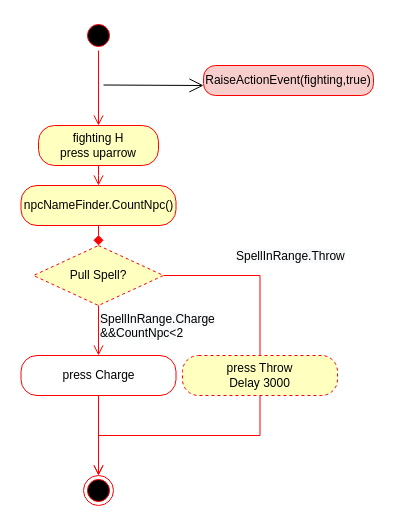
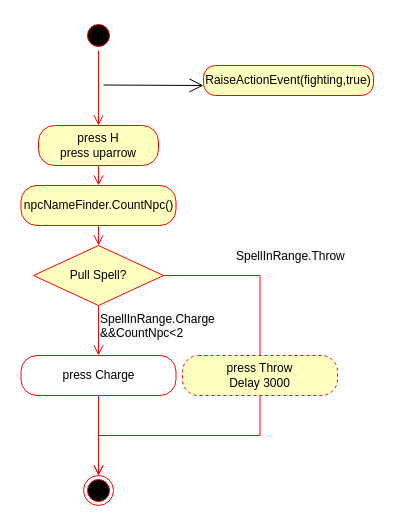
- <mxCell id="5" value="&lt;span style=&quot;text-align: left;&quot;&gt;RaiseActionEvent(fighting,true)&lt;/span&gt;" style="rounded=1;whiteSpace=wrap;html=1;arcSize=40;fontColor=#000000;fillColor=#f8cecc;strokeColor=#ff0000;" vertex="1" parent="1"><mxGeometry x="203" y="65" width="170" height="30" as="geometry" /></mxCell>
+ <mxCell id="5" value="&lt;span style=&quot;text-align: left;&quot;&gt;RaiseActionEvent(fighting,true)&lt;/span&gt;" style="rounded=1;whiteSpace=wrap;html=1;arcSize=40;fontColor=#000000;fillColor=#ffffc0;strokeColor=#ff0000;" vertex="1" parent="1"><mxGeometry x="203" y="65" width="170" height="30" as="geometry" /></mxCell>
- <mxCell id="2" value="fighting H&lt;br&gt;press uparrow" style="rounded=1;whiteSpace=wrap;html=1;arcSize=40;fontColor=#000000;fillColor=#ffffc0;strokeColor=#ff0000;" vertex="1" parent="1"><mxGeometry x="38" y="125" width="120" height="40" as="geometry" /></mxCell>
+ <mxCell id="2" value="press H&lt;br&gt;press uparrow" style="rounded=1;whiteSpace=wrap;html=1;arcSize=40;fontColor=#000000;fillColor=#ffffc0;strokeColor=#ff0000;" vertex="1" parent="1"><mxGeometry x="38" y="125" width="120" height="40" as="geometry" /></mxCell>
- <mxCell id="11" value="" style="edgeStyle=orthogonalEdgeStyle;html=1;verticalAlign=bottom;endArrow=diamond;endSize=8;strokeColor=#ff0000;rounded=0;exitX=0.5;exitY=1;exitDx=0;exitDy=0;entryX=0.5;entryY=0;entryDx=0;entryDy=0;" edge="1" parent="1" source="7" target="8"><mxGeometry relative="1" as="geometry"><mxPoint x="108" y="195" as="targetPoint" /><mxPoint x="108" y="175" as="sourcePoint" /><Array as="points"><mxPoint x="98" y="235" /><mxPoint x="98" y="235" /></Array></mxGeometry></mxCell>
+ <mxCell id="11" value="" style="edgeStyle=orthogonalEdgeStyle;html=1;verticalAlign=bottom;endArrow=open;endSize=8;strokeColor=#ff0000;rounded=0;exitX=0.5;exitY=1;exitDx=0;exitDy=0;entryX=0.5;entryY=0;entryDx=0;entryDy=0;" edge="1" parent="1" source="7" target="8"><mxGeometry relative="1" as="geometry"><mxPoint x="108" y="195" as="targetPoint" /><mxPoint x="108" y="175" as="sourcePoint" /><Array as="points"><mxPoint x="98" y="235" /><mxPoint x="98" y="235" /></Array></mxGeometry></mxCell>
- <mxCell id="8" value="Pull Spell?" style="rhombus;whiteSpace=wrap;html=1;fillColor=#ffffc0;strokeColor=#ff0000;dashed=1;" vertex="1" parent="1"><mxGeometry x="33" y="245" width="130" height="60" as="geometry" /></mxCell>
+ <mxCell id="8" value="Pull Spell?" style="rhombus;whiteSpace=wrap;html=1;fillColor=#ffffc0;strokeColor=#ff0000;" vertex="1" parent="1"><mxGeometry x="33" y="245" width="130" height="60" as="geometry" /></mxCell>
